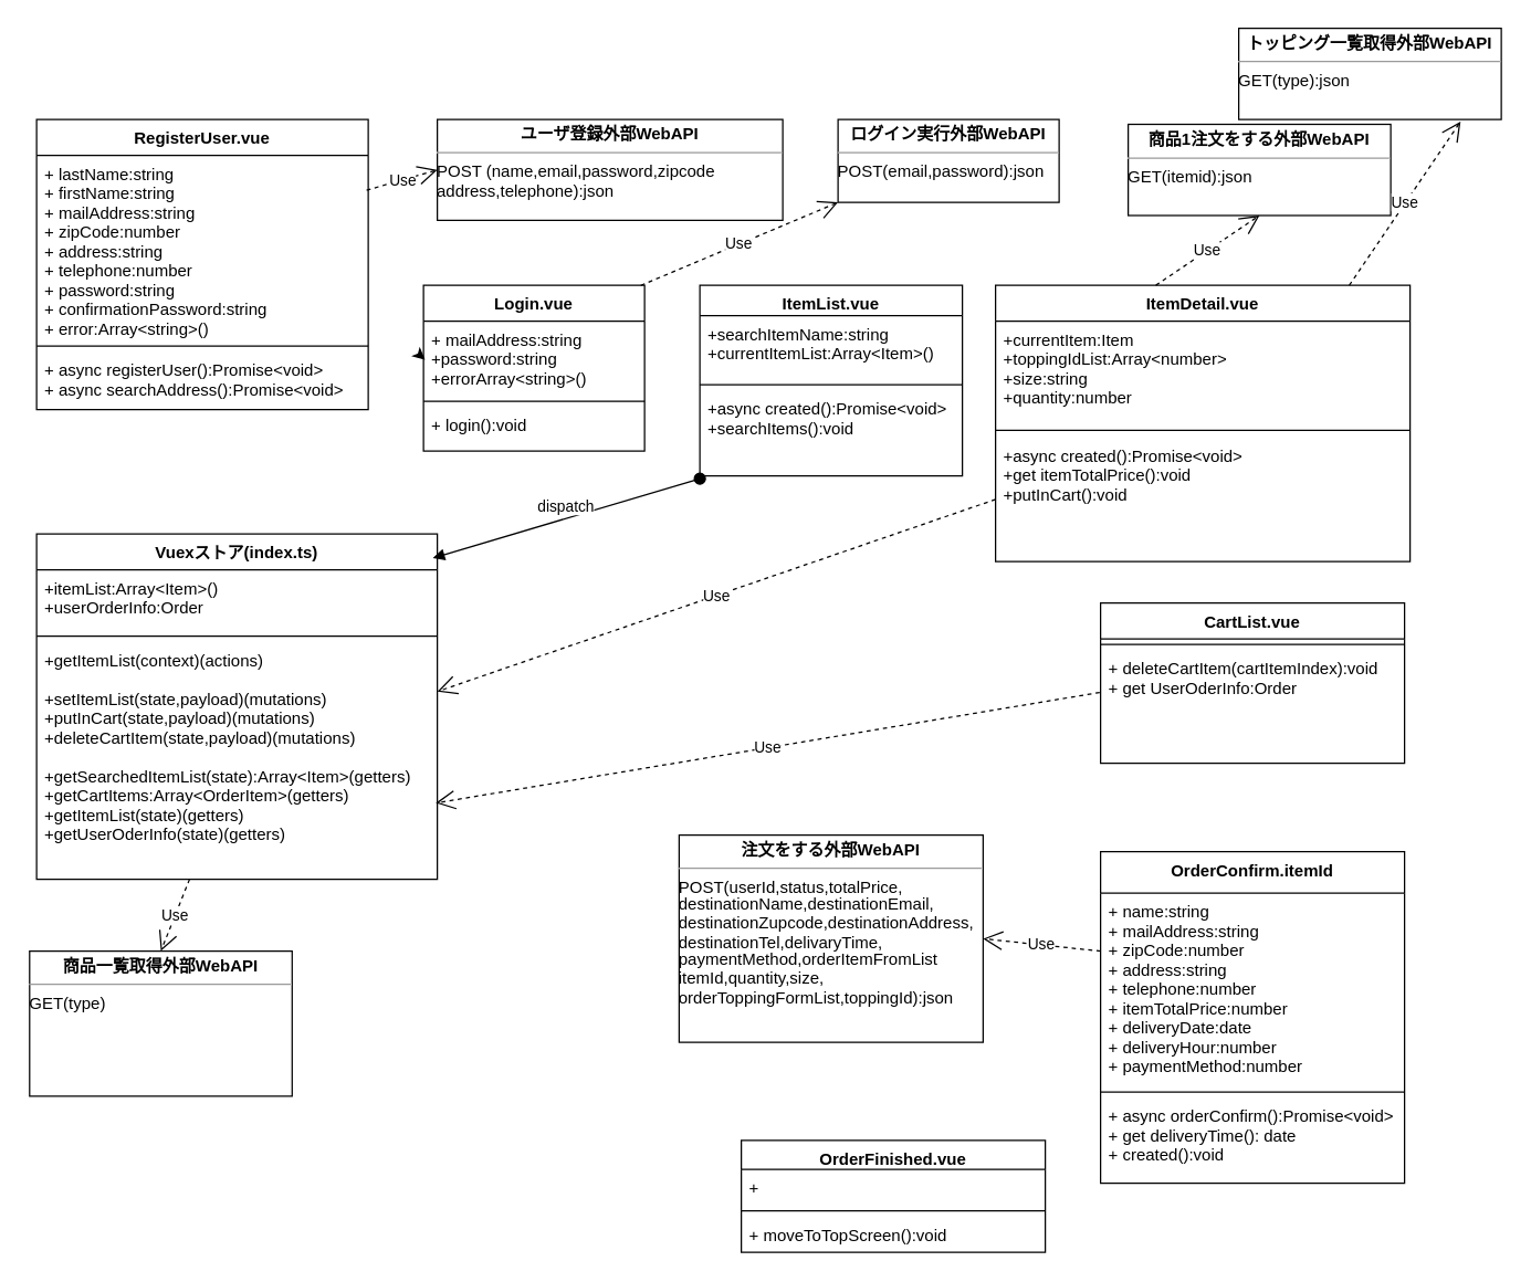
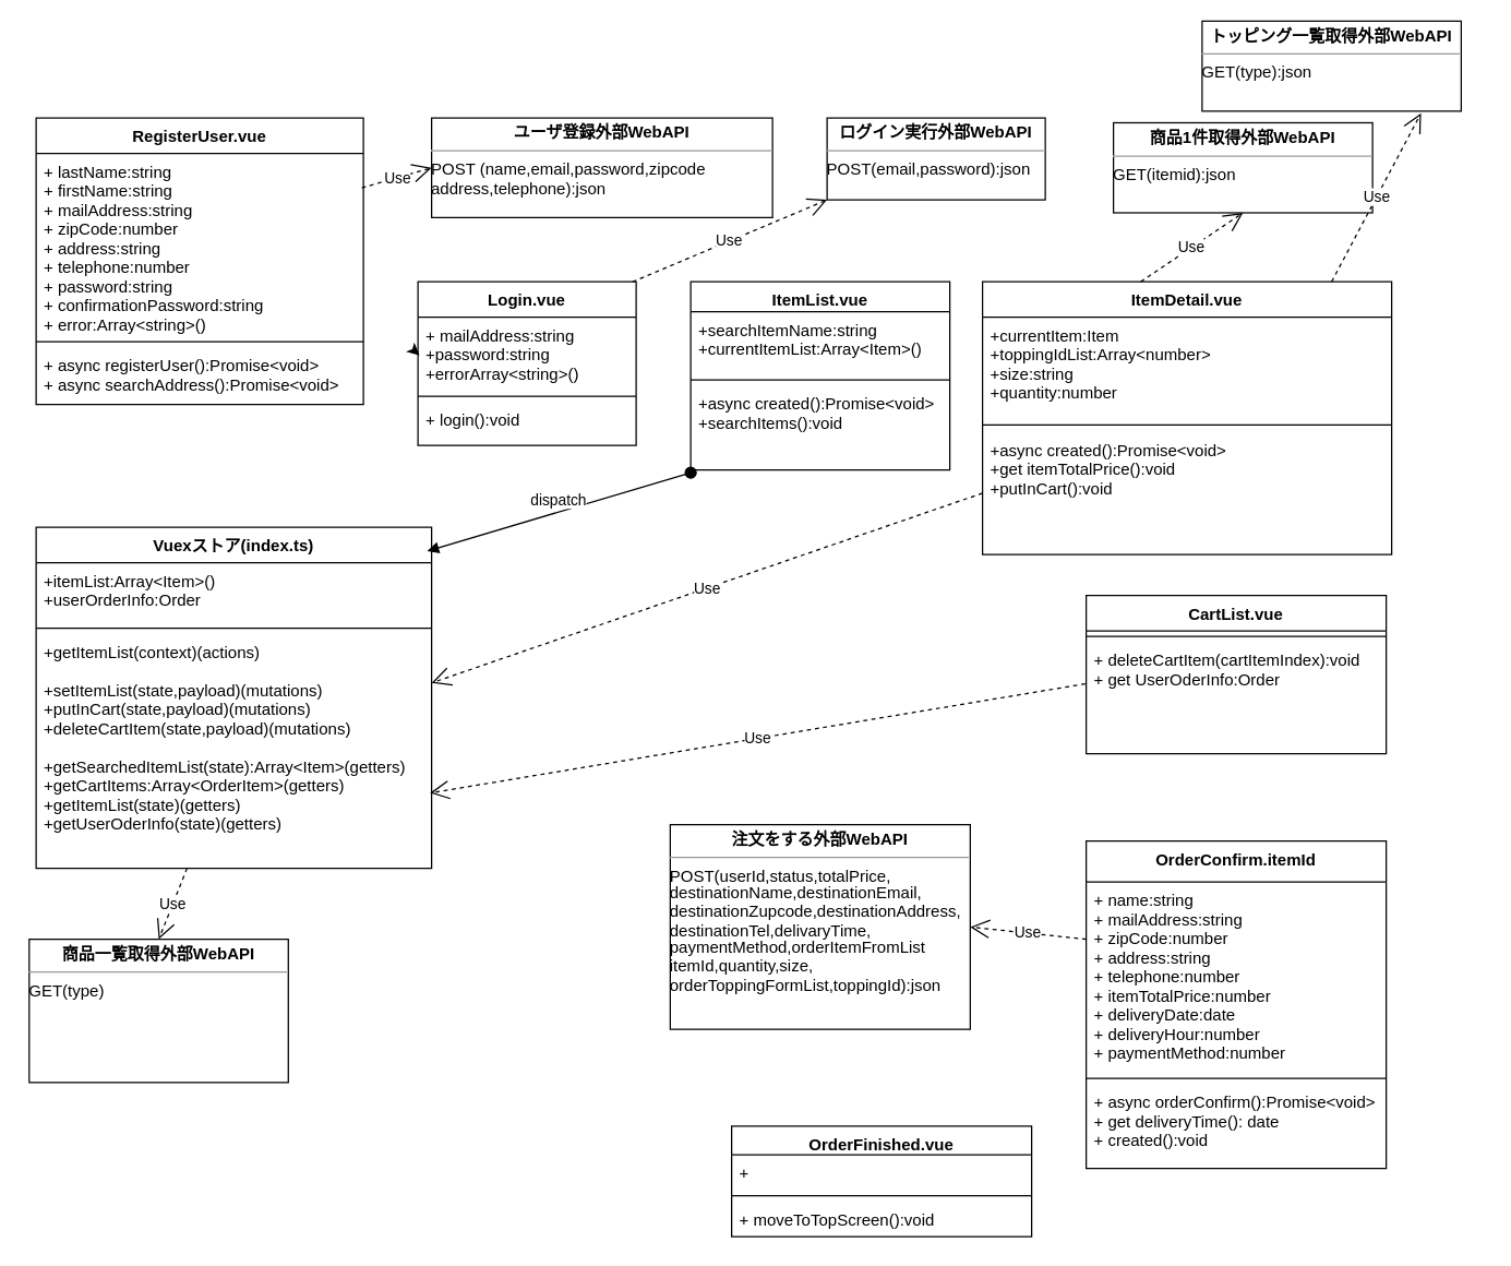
- <mxCell id="45" value="&lt;p style=&quot;margin: 0px ; margin-top: 4px ; text-align: center&quot;&gt;&lt;b&gt;トッピング一覧取得外部WebAPI&lt;/b&gt;&lt;/p&gt;&lt;hr size=&quot;1&quot;&gt;&lt;div style=&quot;height: 2px&quot;&gt;GET(type&lt;span&gt;):json&lt;/span&gt;&lt;/div&gt;" style="verticalAlign=top;align=left;overflow=fill;fontSize=12;fontFamily=Helvetica;html=1;" parent="1" vertex="1"><mxGeometry x="896" y="20" width="190" height="66" as="geometry" /></mxCell>
+ <mxCell id="45" value="&lt;p style=&quot;margin: 0px ; margin-top: 4px ; text-align: center&quot;&gt;&lt;b&gt;トッピング一覧取得外部WebAPI&lt;/b&gt;&lt;/p&gt;&lt;hr size=&quot;1&quot;&gt;&lt;div style=&quot;height: 2px&quot;&gt;GET(type&lt;span&gt;):json&lt;/span&gt;&lt;/div&gt;" style="verticalAlign=top;align=left;overflow=fill;fontSize=12;fontFamily=Helvetica;html=1;" parent="1" vertex="1"><mxGeometry x="881" y="15" width="190" height="66" as="geometry" /></mxCell>
- <mxCell id="37" value="&lt;p style=&quot;margin: 0px ; margin-top: 4px ; text-align: center&quot;&gt;&lt;b&gt;商品1注文をする外部WebAPI&lt;/b&gt;&lt;/p&gt;&lt;hr size=&quot;1&quot;&gt;&lt;div style=&quot;height: 2px&quot;&gt;GET(itemid&lt;span&gt;):json&lt;/span&gt;&lt;/div&gt;" style="verticalAlign=top;align=left;overflow=fill;fontSize=12;fontFamily=Helvetica;html=1;" parent="1" vertex="1"><mxGeometry x="816" y="89.5" width="190" height="66" as="geometry" /></mxCell>
+ <mxCell id="37" value="&lt;p style=&quot;margin: 0px ; margin-top: 4px ; text-align: center&quot;&gt;&lt;b&gt;商品1件取得外部WebAPI&lt;/b&gt;&lt;/p&gt;&lt;hr size=&quot;1&quot;&gt;&lt;div style=&quot;height: 2px&quot;&gt;GET(itemid&lt;span&gt;):json&lt;/span&gt;&lt;/div&gt;" style="verticalAlign=top;align=left;overflow=fill;fontSize=12;fontFamily=Helvetica;html=1;" parent="1" vertex="1"><mxGeometry x="816" y="89.5" width="190" height="66" as="geometry" /></mxCell>
